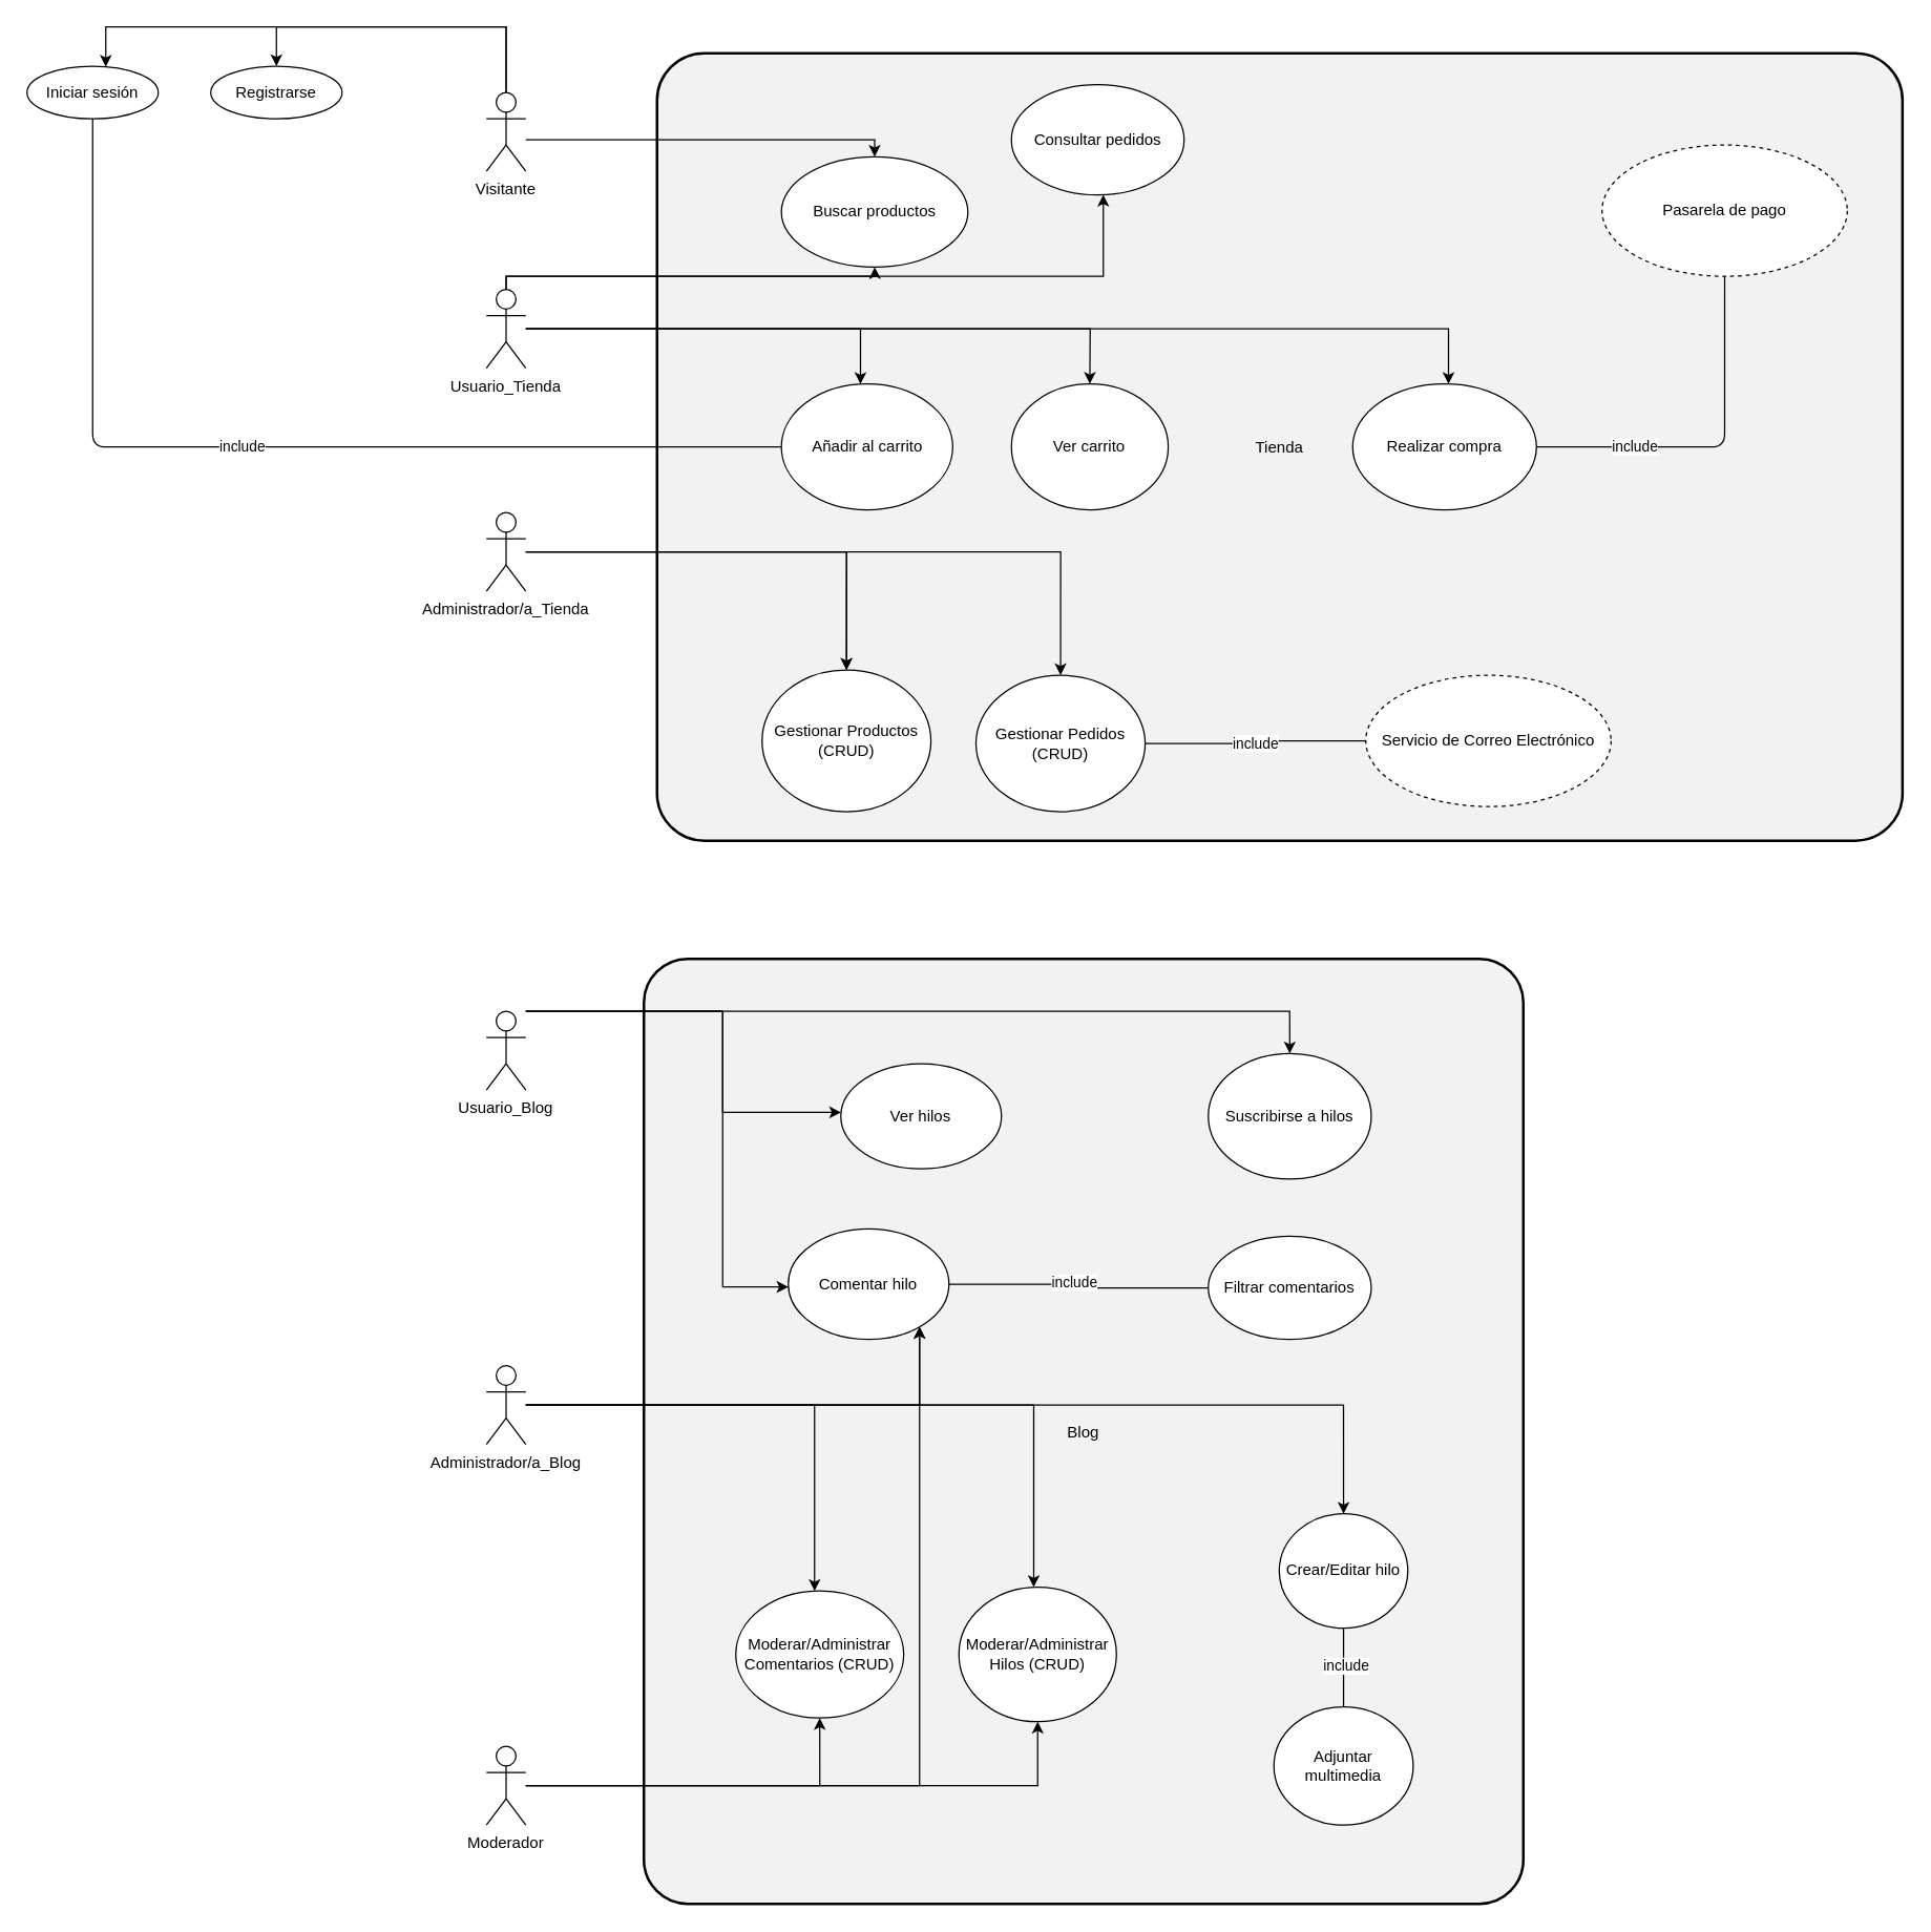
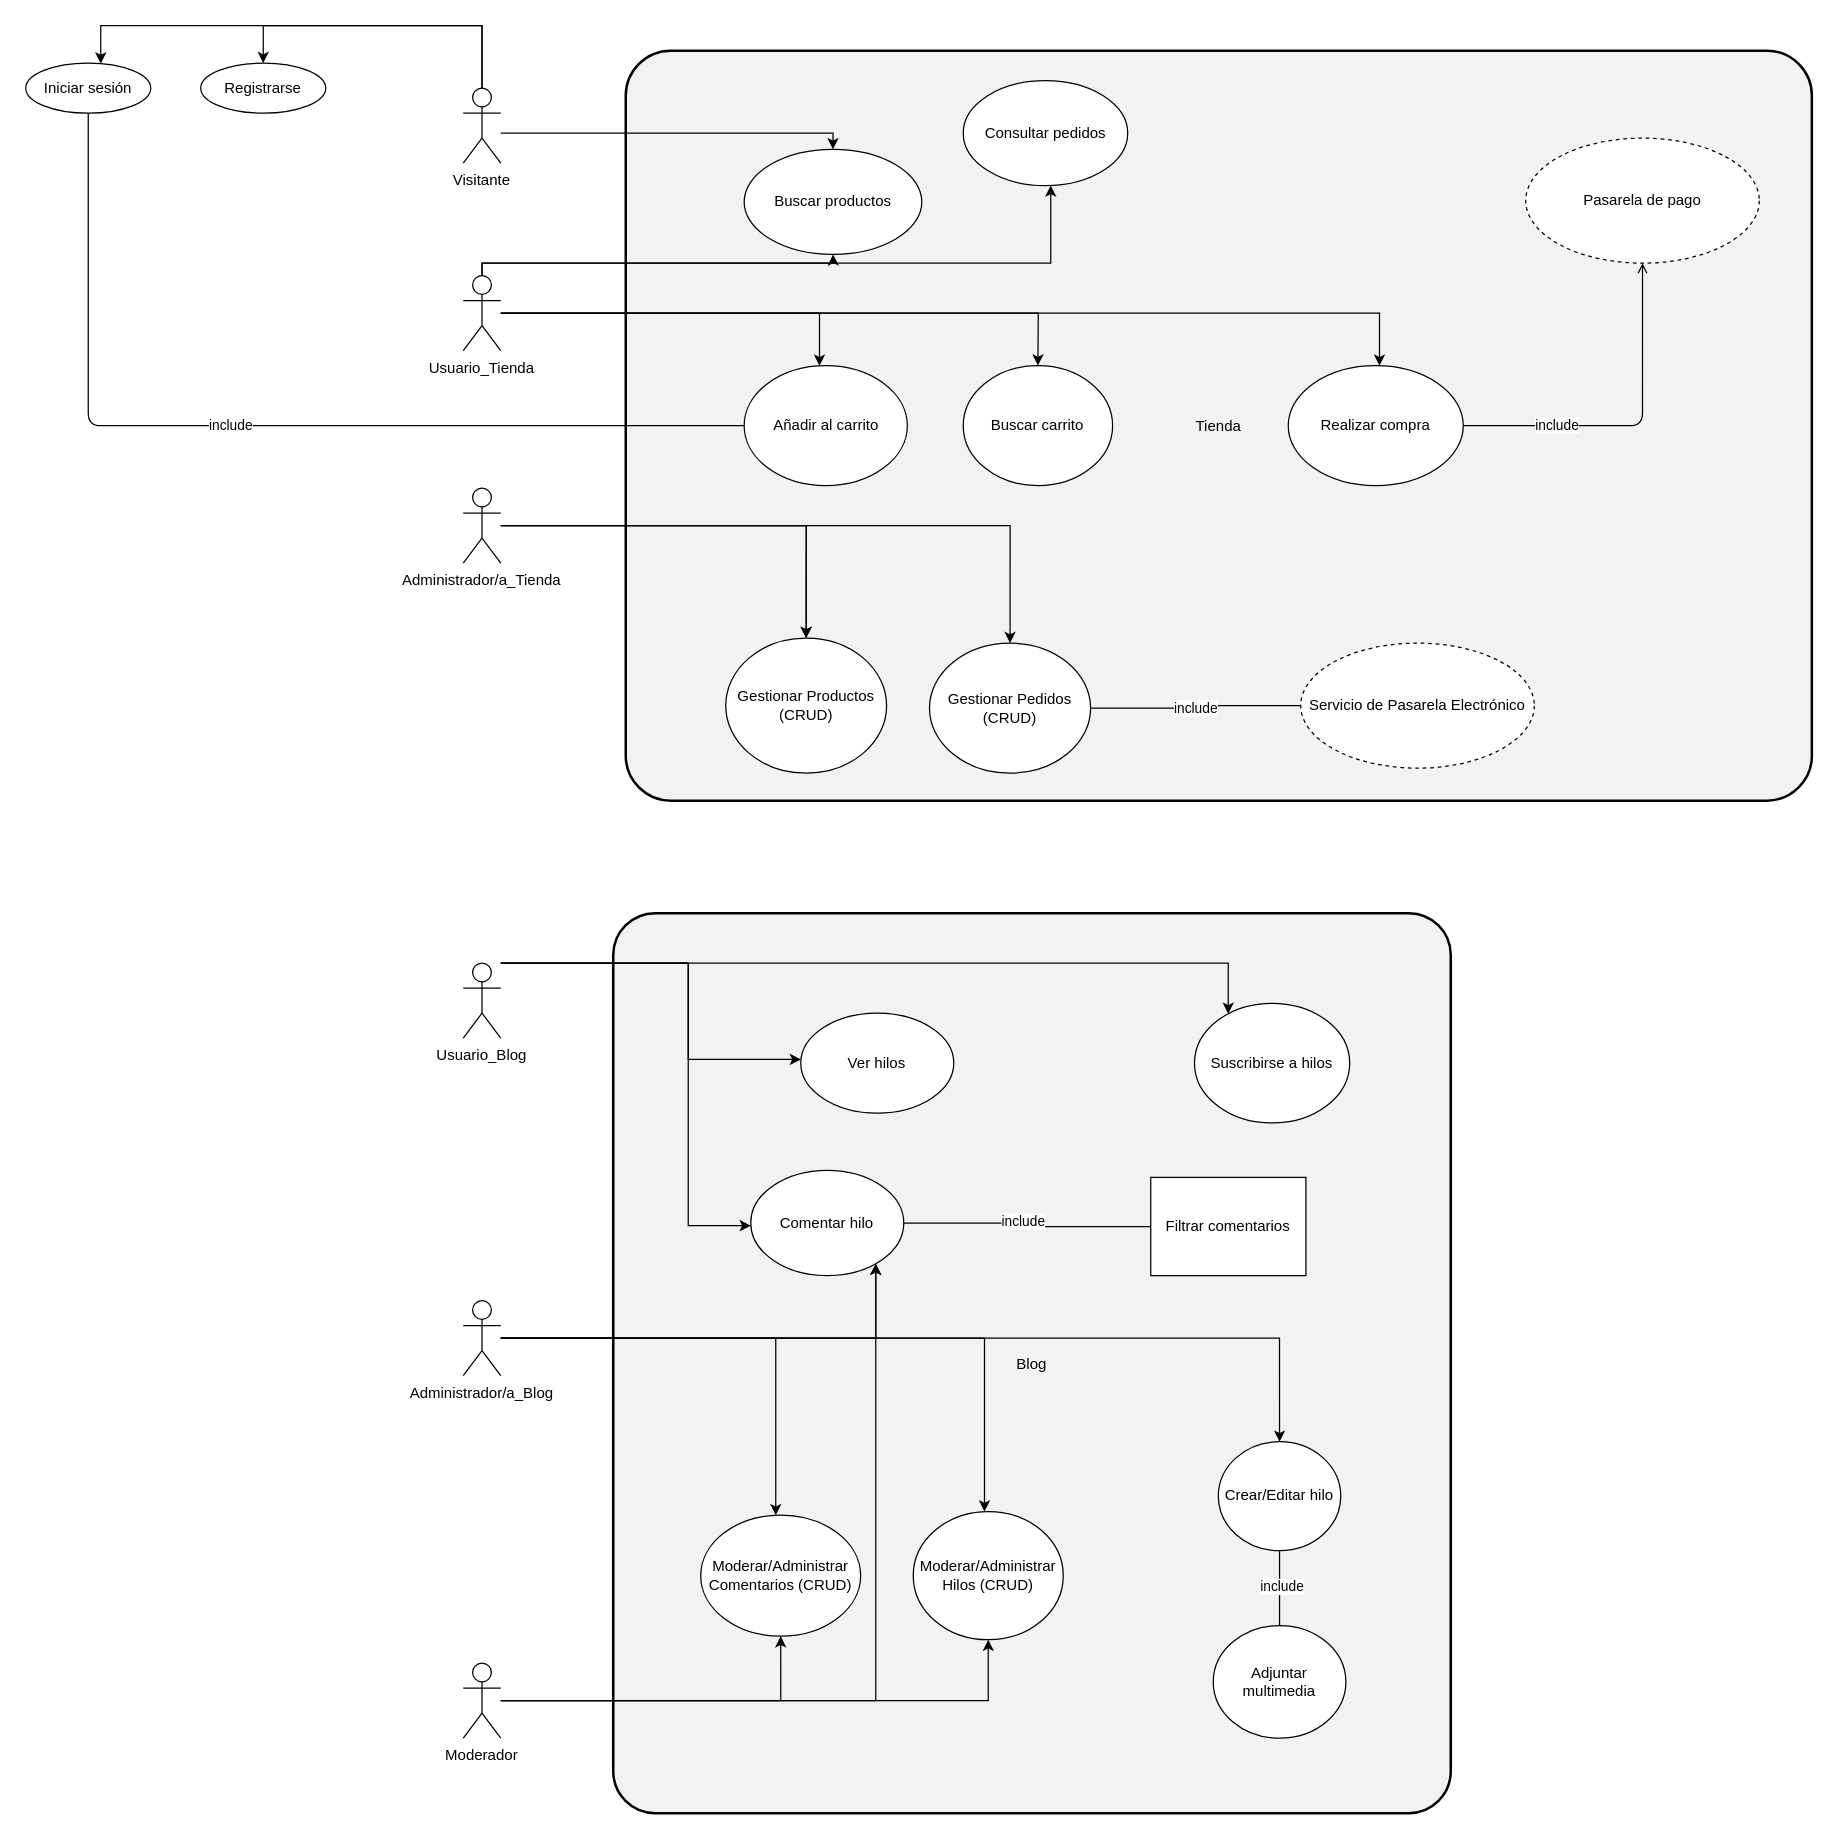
- <mxCell id="44" value="include" style="edgeStyle=orthogonalEdgeStyle;jettySize=auto;html=1;endArrow=none;startArrow=none;edgeLabelBackground=1;" edge="1" parent="1" source="12" target="15"><mxGeometry x="-0.451" relative="1" as="geometry"><mxPoint as="offset" /></mxGeometry></mxCell>
+ <mxCell id="44" value="include" style="edgeStyle=orthogonalEdgeStyle;jettySize=auto;html=1;endArrow=open;startArrow=none;edgeLabelBackground=1;" edge="1" parent="1" source="12" target="15"><mxGeometry x="-0.451" relative="1" as="geometry"><mxPoint as="offset" /></mxGeometry></mxCell>
- <mxCell id="11" value="Ver carrito" style="ellipse;whiteSpace=wrap;html=1;" vertex="1" parent="8"><mxGeometry x="270" y="252" width="119.47" height="96" as="geometry" /></mxCell>
+ <mxCell id="11" value="Buscar carrito" style="ellipse;whiteSpace=wrap;html=1;" vertex="1" parent="8"><mxGeometry x="270" y="252" width="119.47" height="96" as="geometry" /></mxCell>
- <mxCell id="16" value="Servicio de Correo Electrónico" style="ellipse;dashed=1;whiteSpace=wrap;html=1;" vertex="1" parent="8"><mxGeometry x="540.002" y="474.0" width="186.842" height="100" as="geometry" /></mxCell>
+ <mxCell id="16" value="Servicio de Pasarela Electrónico" style="ellipse;dashed=1;whiteSpace=wrap;html=1;" vertex="1" parent="8"><mxGeometry x="540.002" y="474.0" width="186.842" height="100" as="geometry" /></mxCell>
- <mxCell id="21" value="Suscribirse a hilos" style="ellipse;whiteSpace=wrap;html=1;" vertex="1" parent="19"><mxGeometry x="430.003" y="72.14" width="124.15" height="95.71" as="geometry" /></mxCell>
+ <mxCell id="21" value="Suscribirse a hilos" style="ellipse;whiteSpace=wrap;html=1;" vertex="1" parent="19"><mxGeometry x="465.003" y="72.14" width="124.15" height="95.71" as="geometry" /></mxCell>
- <mxCell id="22" value="Filtrar comentarios" style="ellipse;whiteSpace=wrap;html=1;" vertex="1" parent="19"><mxGeometry x="430.003" y="211.43" width="124.15" height="78.57" as="geometry" /></mxCell>
+ <mxCell id="22" value="Filtrar comentarios" style="whiteSpace=wrap;html=1;rounded=0;" vertex="1" parent="19"><mxGeometry x="430.003" y="211.43" width="124.15" height="78.57" as="geometry" /></mxCell>
